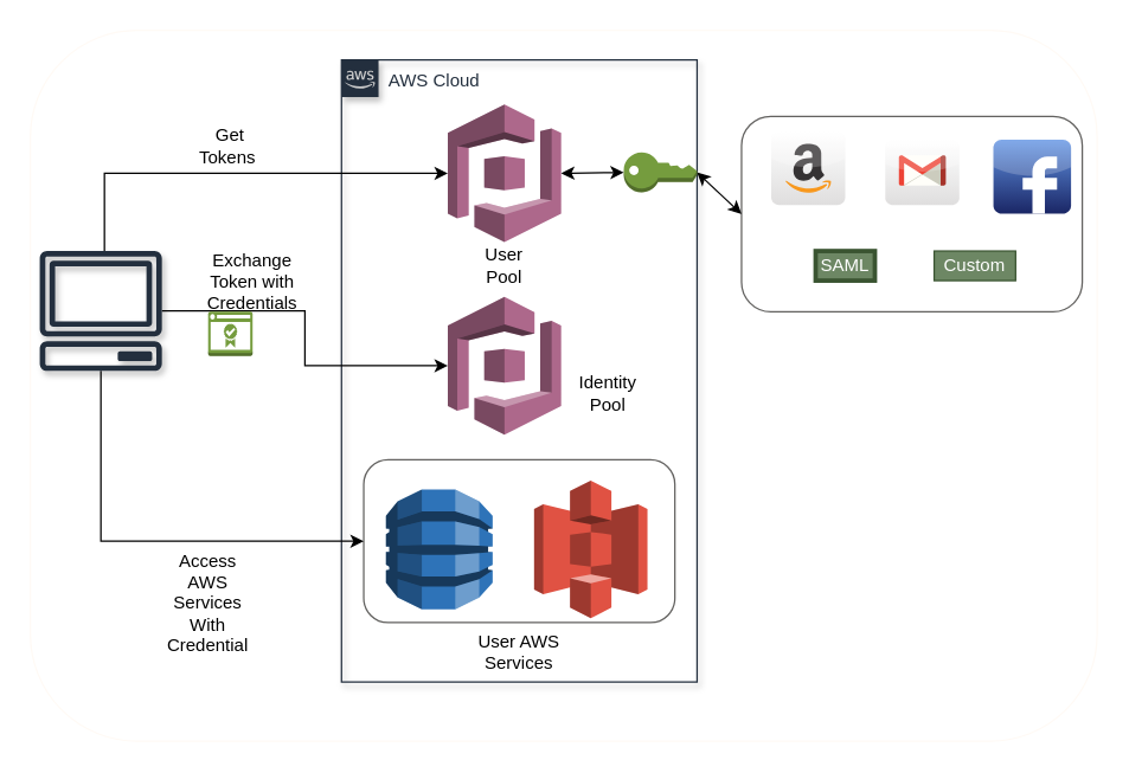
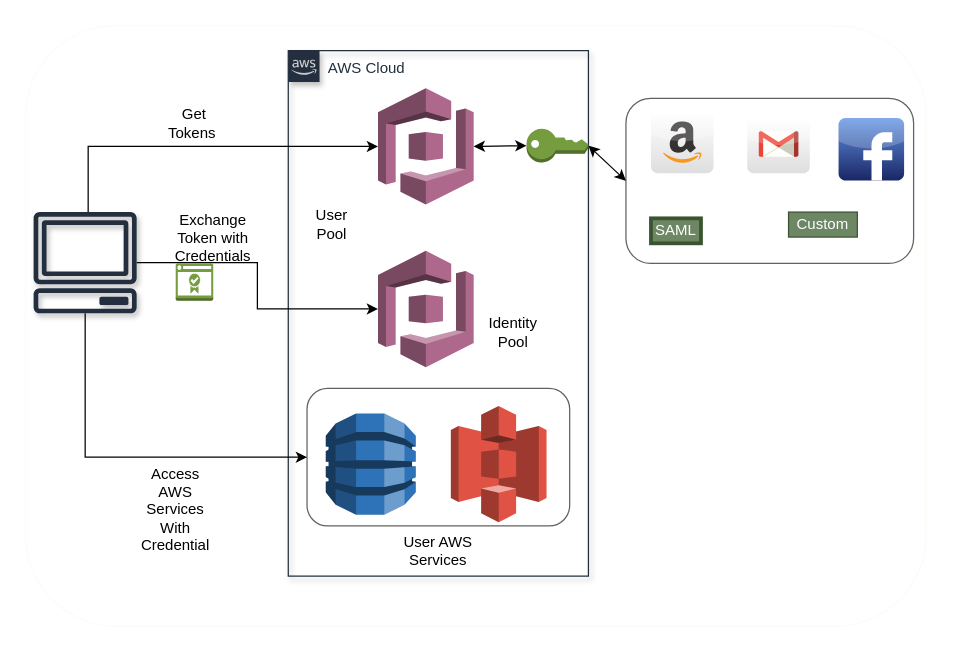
- <mxCell id="19" value="User Pool" style="text;html=1;strokeColor=none;fillColor=none;align=center;verticalAlign=middle;whiteSpace=wrap;rounded=0;shadow=0;" vertex="1" parent="1"><mxGeometry x="320" y="169" width="40" height="20" as="geometry" /></mxCell>
+ <mxCell id="19" value="User Pool" style="text;html=1;strokeColor=none;fillColor=none;align=center;verticalAlign=middle;whiteSpace=wrap;rounded=0;shadow=0;" vertex="1" parent="1"><mxGeometry x="245" y="169" width="40" height="20" as="geometry" /></mxCell>
- <mxCell id="24" value="SAML" style="text;html=1;strokeColor=#3A5431;fillColor=#6d8764;align=center;verticalAlign=middle;whiteSpace=wrap;rounded=0;shadow=0;strokeWidth=3;fontColor=#ffffff;" vertex="1" parent="1"><mxGeometry x="550" y="169" width="40" height="20" as="geometry" /></mxCell>
+ <mxCell id="24" value="SAML" style="text;html=1;strokeColor=#3A5431;fillColor=#6d8764;align=center;verticalAlign=middle;whiteSpace=wrap;rounded=0;shadow=0;strokeWidth=3;fontColor=#ffffff;" vertex="1" parent="1"><mxGeometry x="520" y="174" width="40" height="20" as="geometry" /></mxCell>
